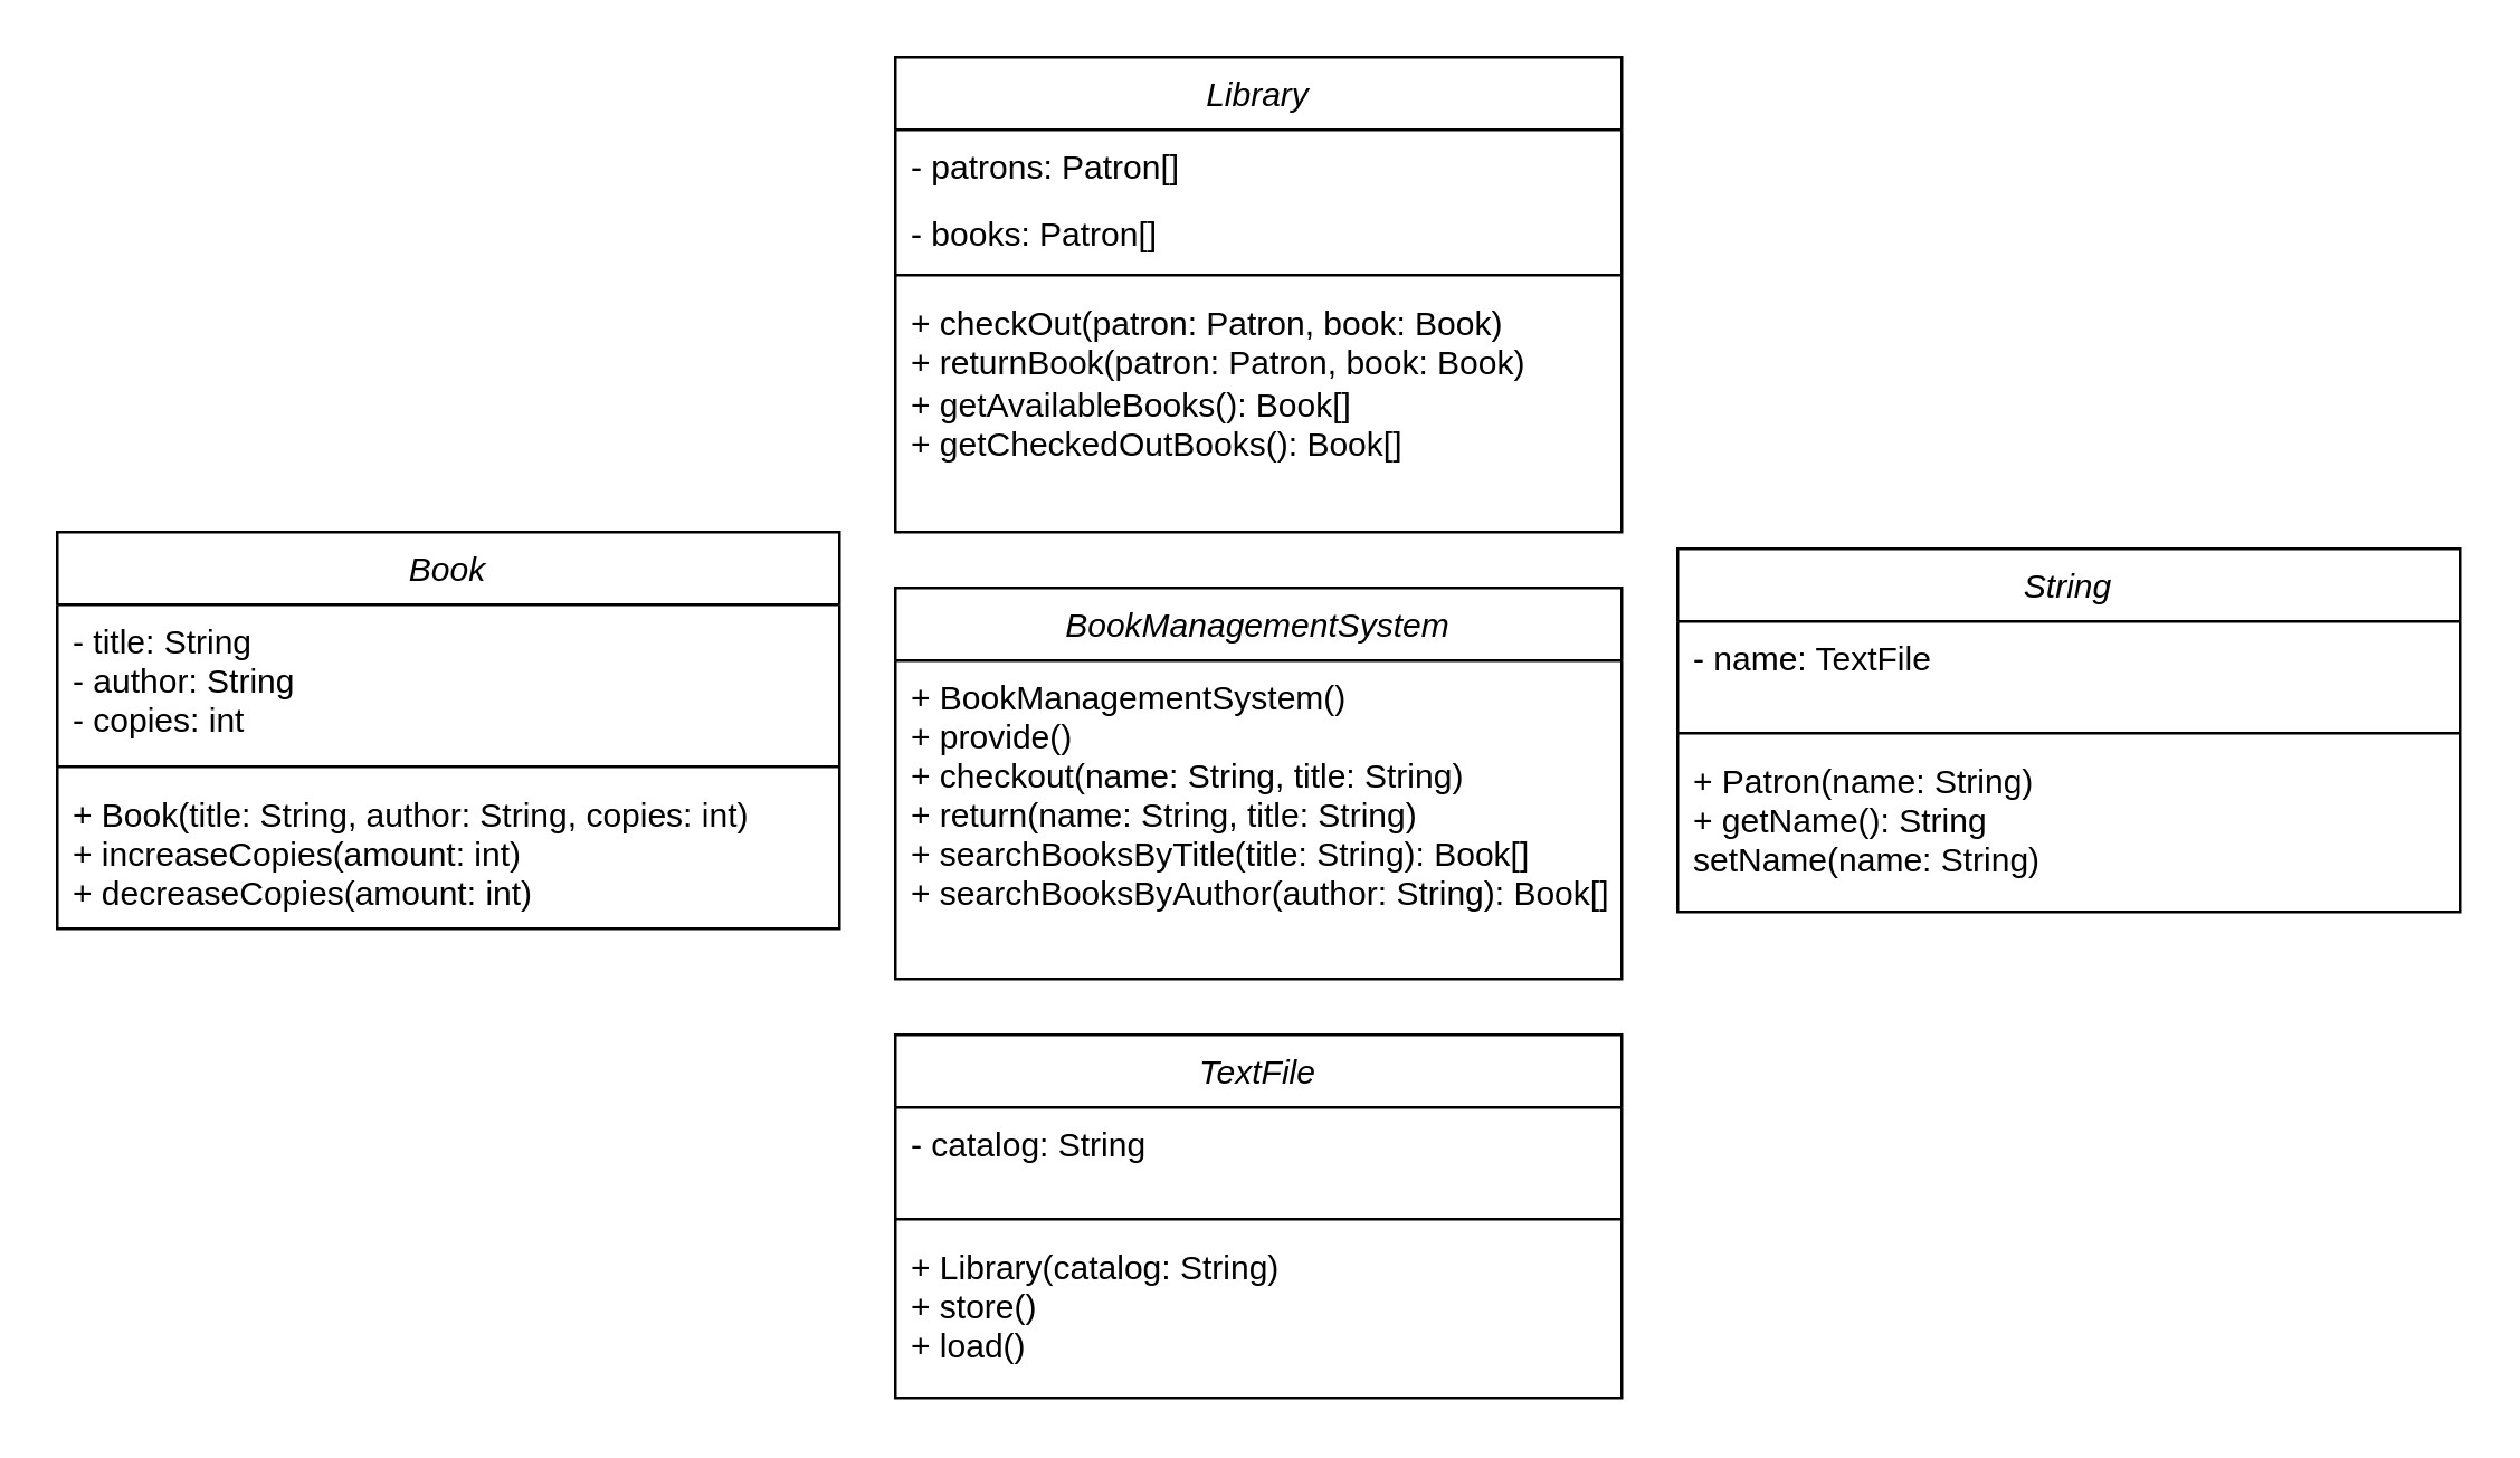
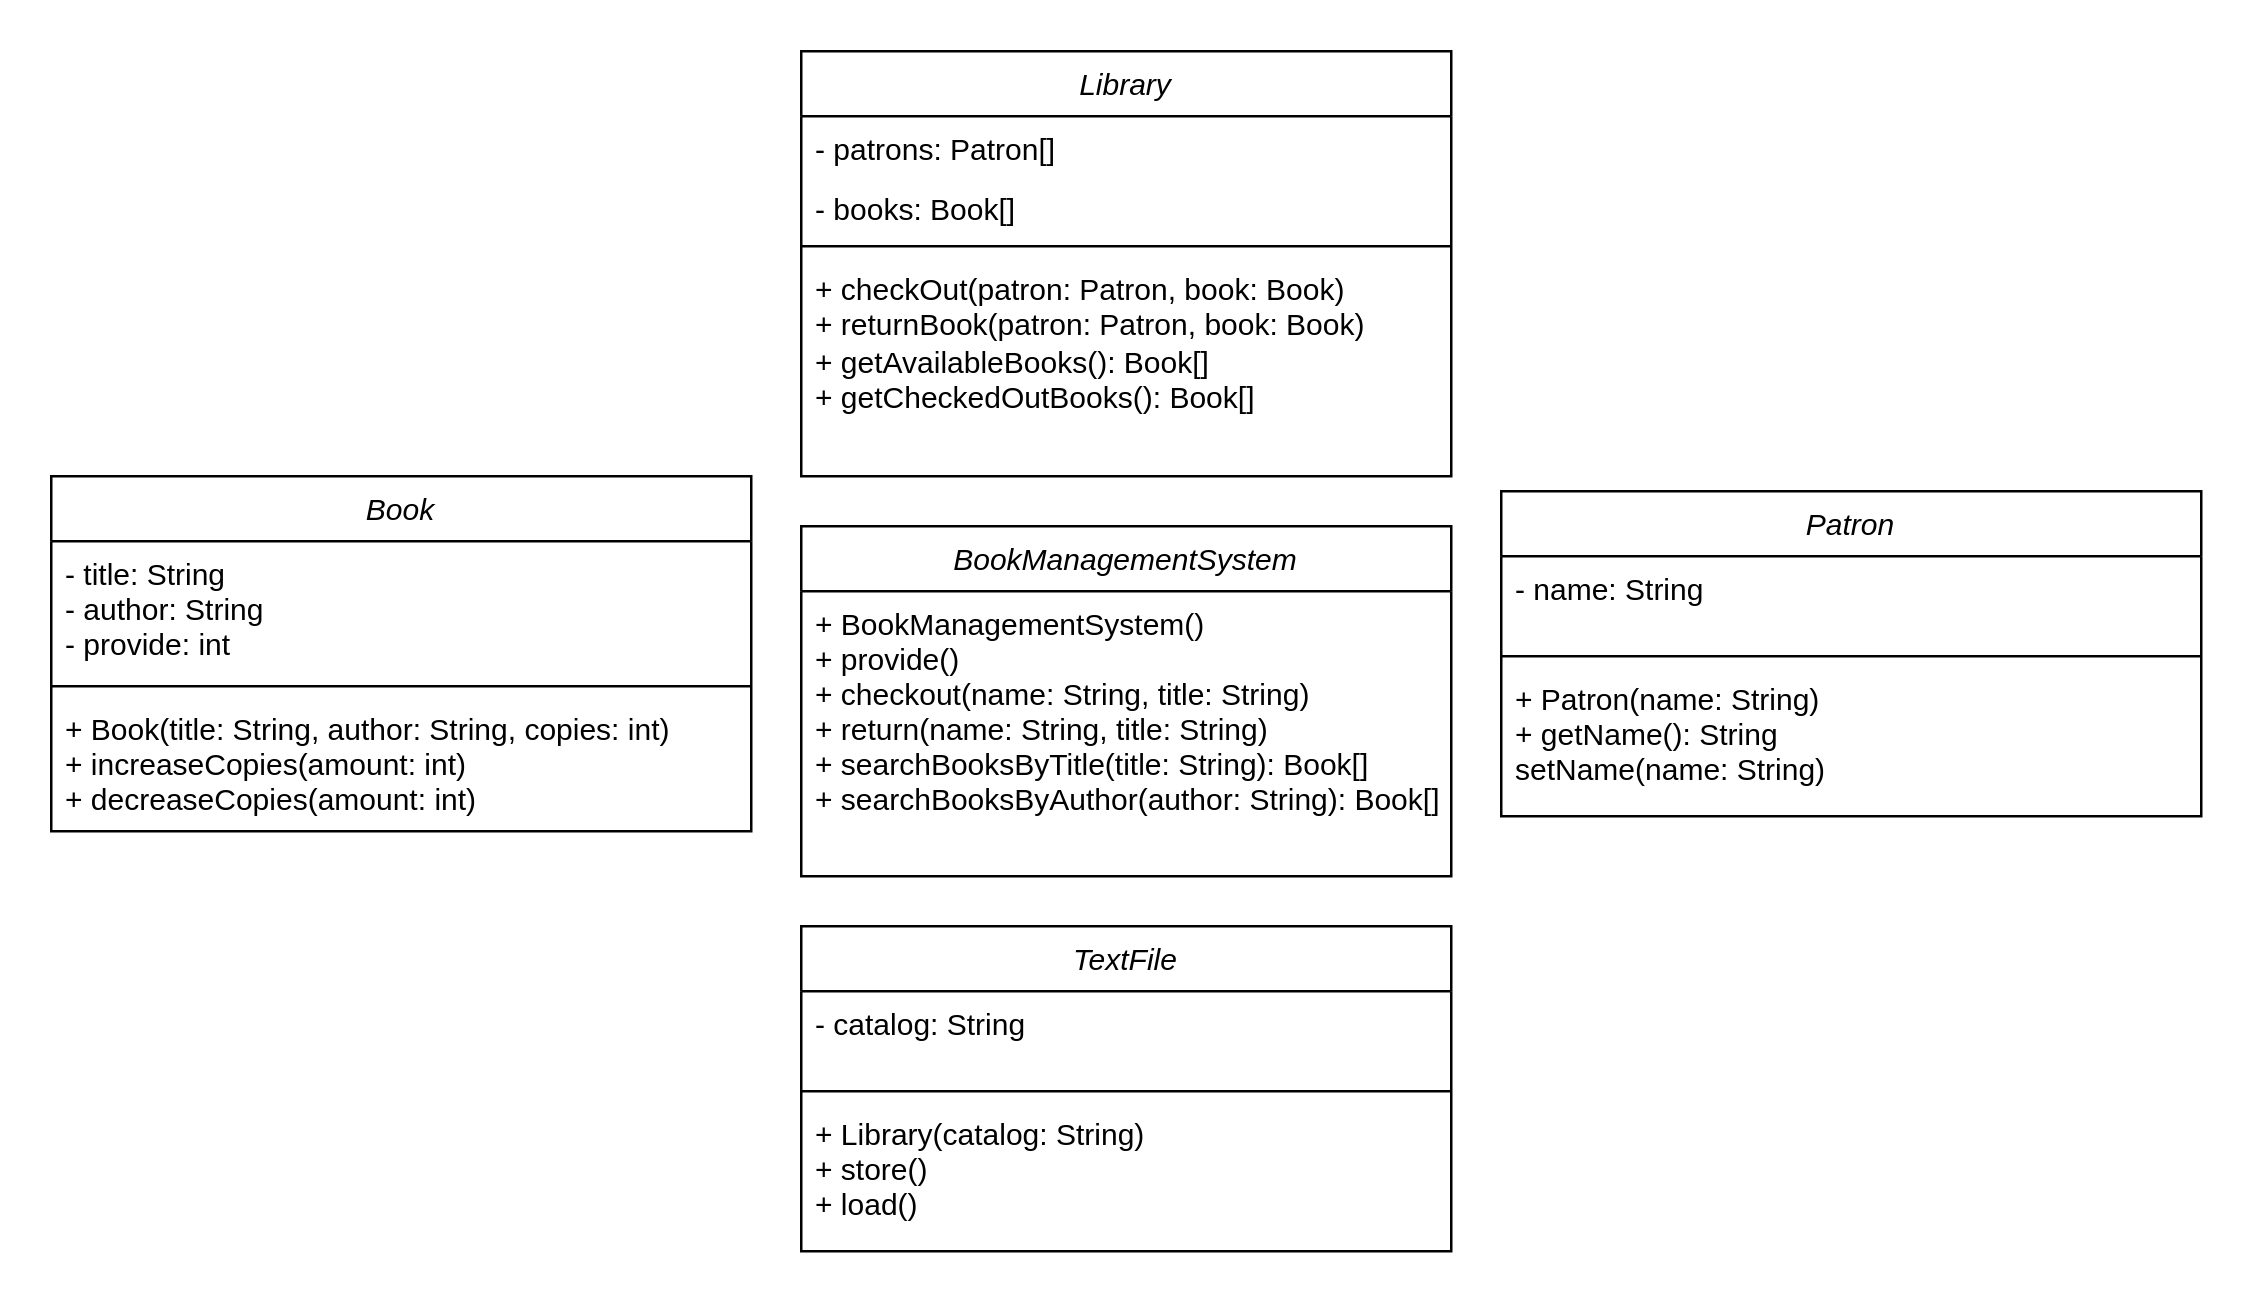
- <mxCell id="6" value="- books: Patron[]" style="text;align=left;verticalAlign=top;spacingLeft=4;spacingRight=4;overflow=hidden;rotatable=0;points=[[0,0.5],[1,0.5]];portConstraint=eastwest;" vertex="1" parent="4"><mxGeometry y="50" width="260" height="24" as="geometry" /></mxCell>
+ <mxCell id="6" value="- books: Book[]" style="text;align=left;verticalAlign=top;spacingLeft=4;spacingRight=4;overflow=hidden;rotatable=0;points=[[0,0.5],[1,0.5]];portConstraint=eastwest;" vertex="1" parent="4"><mxGeometry y="50" width="260" height="24" as="geometry" /></mxCell>
- <mxCell id="13" value="String" style="swimlane;fontStyle=2;align=center;verticalAlign=top;childLayout=stackLayout;horizontal=1;startSize=26;horizontalStack=0;resizeParent=1;resizeLast=0;collapsible=1;marginBottom=0;rounded=0;shadow=0;strokeWidth=1;" vertex="1" parent="1"><mxGeometry x="600" y="196" width="280" height="130" as="geometry"><mxRectangle x="230" y="140" width="160" height="26" as="alternateBounds" /></mxGeometry></mxCell>
+ <mxCell id="13" value="Patron" style="swimlane;fontStyle=2;align=center;verticalAlign=top;childLayout=stackLayout;horizontal=1;startSize=26;horizontalStack=0;resizeParent=1;resizeLast=0;collapsible=1;marginBottom=0;rounded=0;shadow=0;strokeWidth=1;" vertex="1" parent="1"><mxGeometry x="600" y="196" width="280" height="130" as="geometry"><mxRectangle x="230" y="140" width="160" height="26" as="alternateBounds" /></mxGeometry></mxCell>
- <mxCell id="10" value="- title: String&#10;- author: String&#10;- copies: int" style="text;align=left;verticalAlign=top;spacingLeft=4;spacingRight=4;overflow=hidden;rotatable=0;points=[[0,0.5],[1,0.5]];portConstraint=eastwest;" vertex="1" parent="9"><mxGeometry y="26" width="280" height="54" as="geometry" /></mxCell>
+ <mxCell id="10" value="- title: String&#10;- author: String&#10;- provide: int" style="text;align=left;verticalAlign=top;spacingLeft=4;spacingRight=4;overflow=hidden;rotatable=0;points=[[0,0.5],[1,0.5]];portConstraint=eastwest;" vertex="1" parent="9"><mxGeometry y="26" width="280" height="54" as="geometry" /></mxCell>
- <mxCell id="14" value="- name: TextFile" style="text;align=left;verticalAlign=top;spacingLeft=4;spacingRight=4;overflow=hidden;rotatable=0;points=[[0,0.5],[1,0.5]];portConstraint=eastwest;" vertex="1" parent="13"><mxGeometry y="26" width="280" height="36" as="geometry" /></mxCell>
+ <mxCell id="14" value="- name: String" style="text;align=left;verticalAlign=top;spacingLeft=4;spacingRight=4;overflow=hidden;rotatable=0;points=[[0,0.5],[1,0.5]];portConstraint=eastwest;" vertex="1" parent="13"><mxGeometry y="26" width="280" height="36" as="geometry" /></mxCell>
